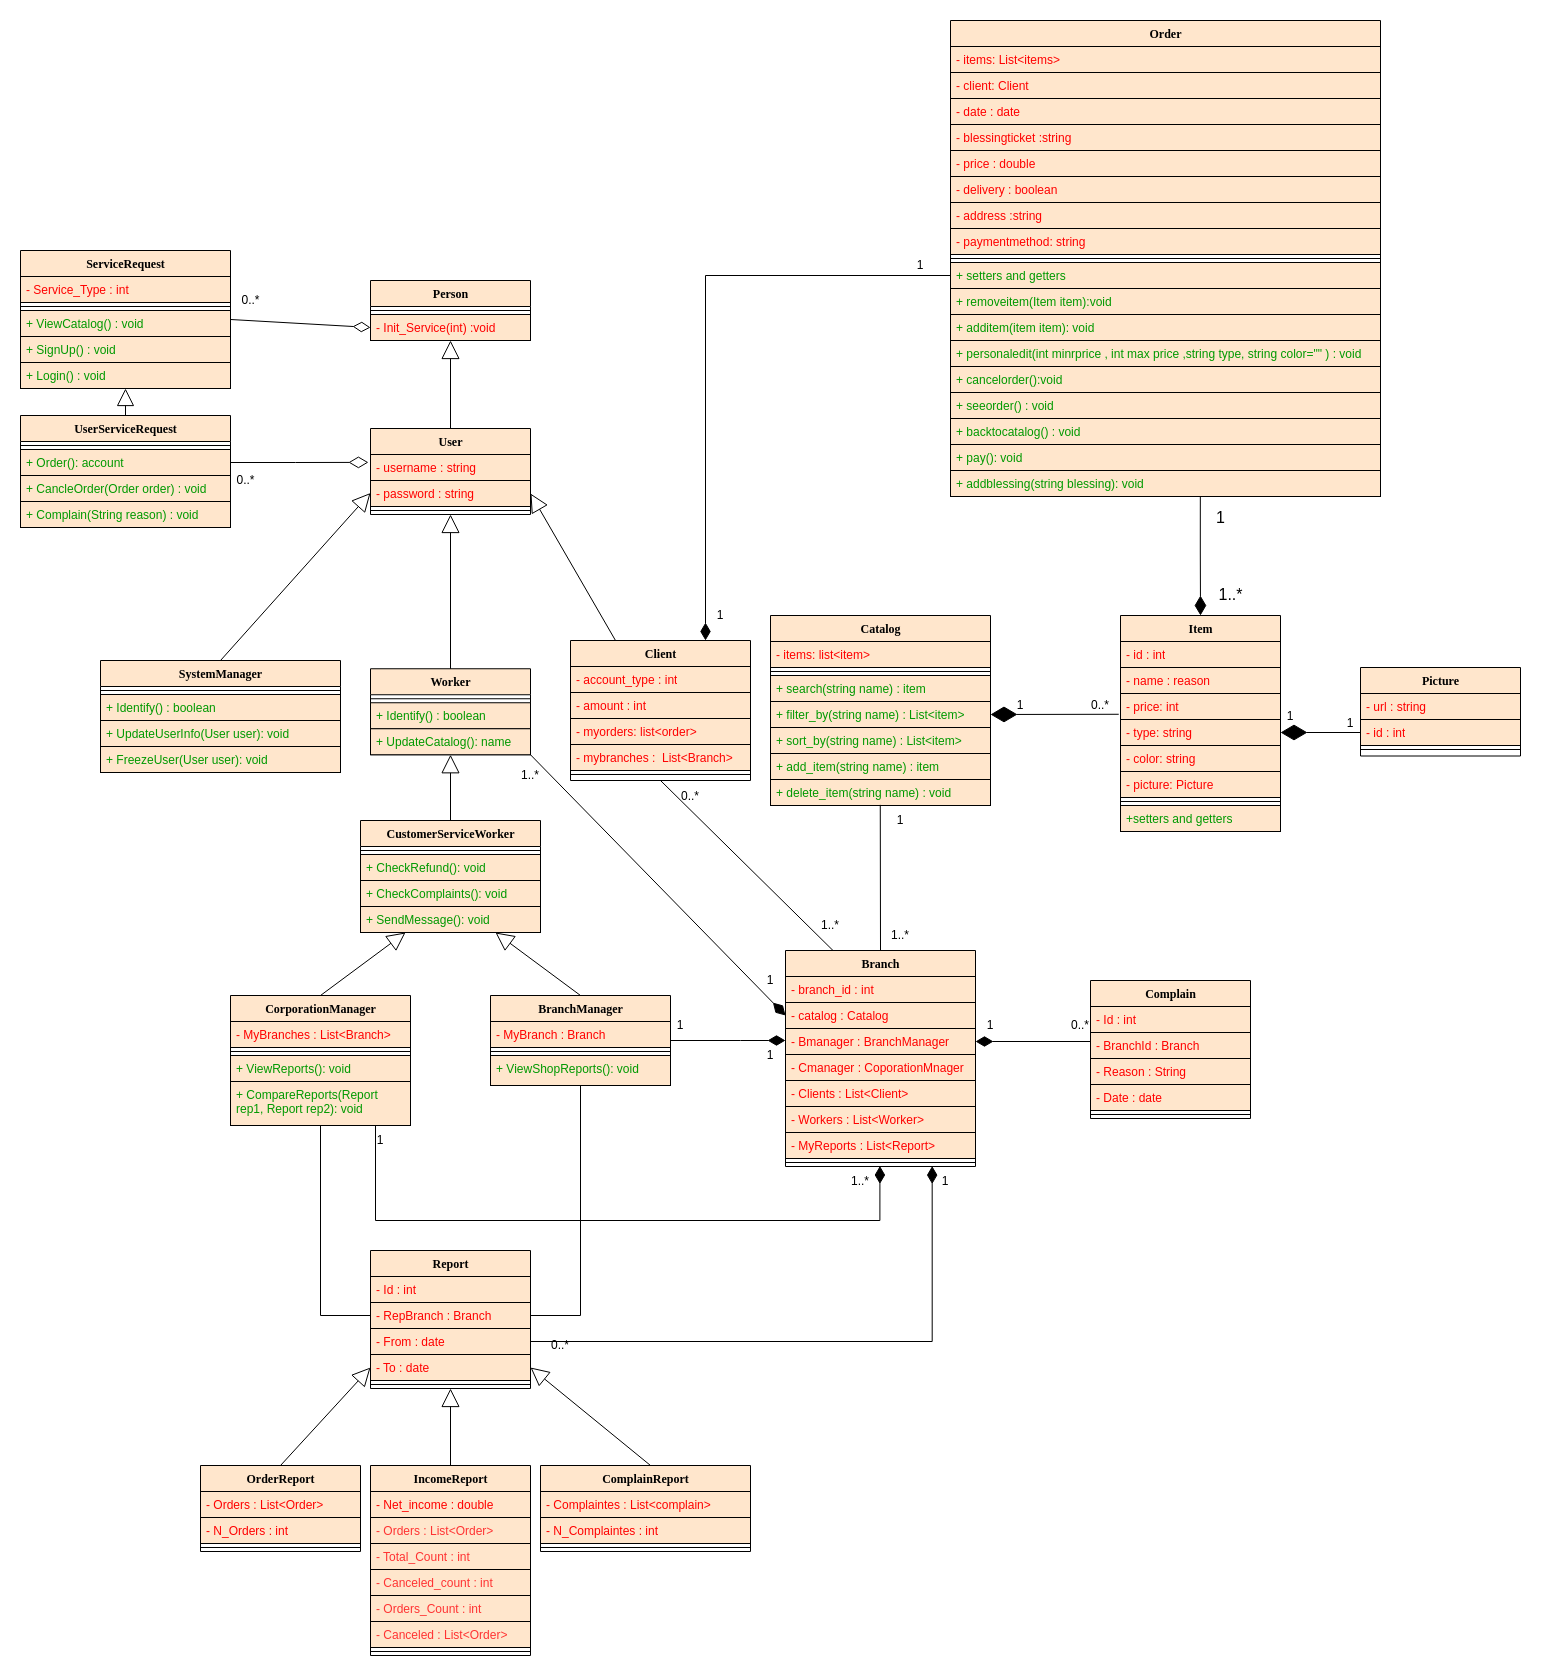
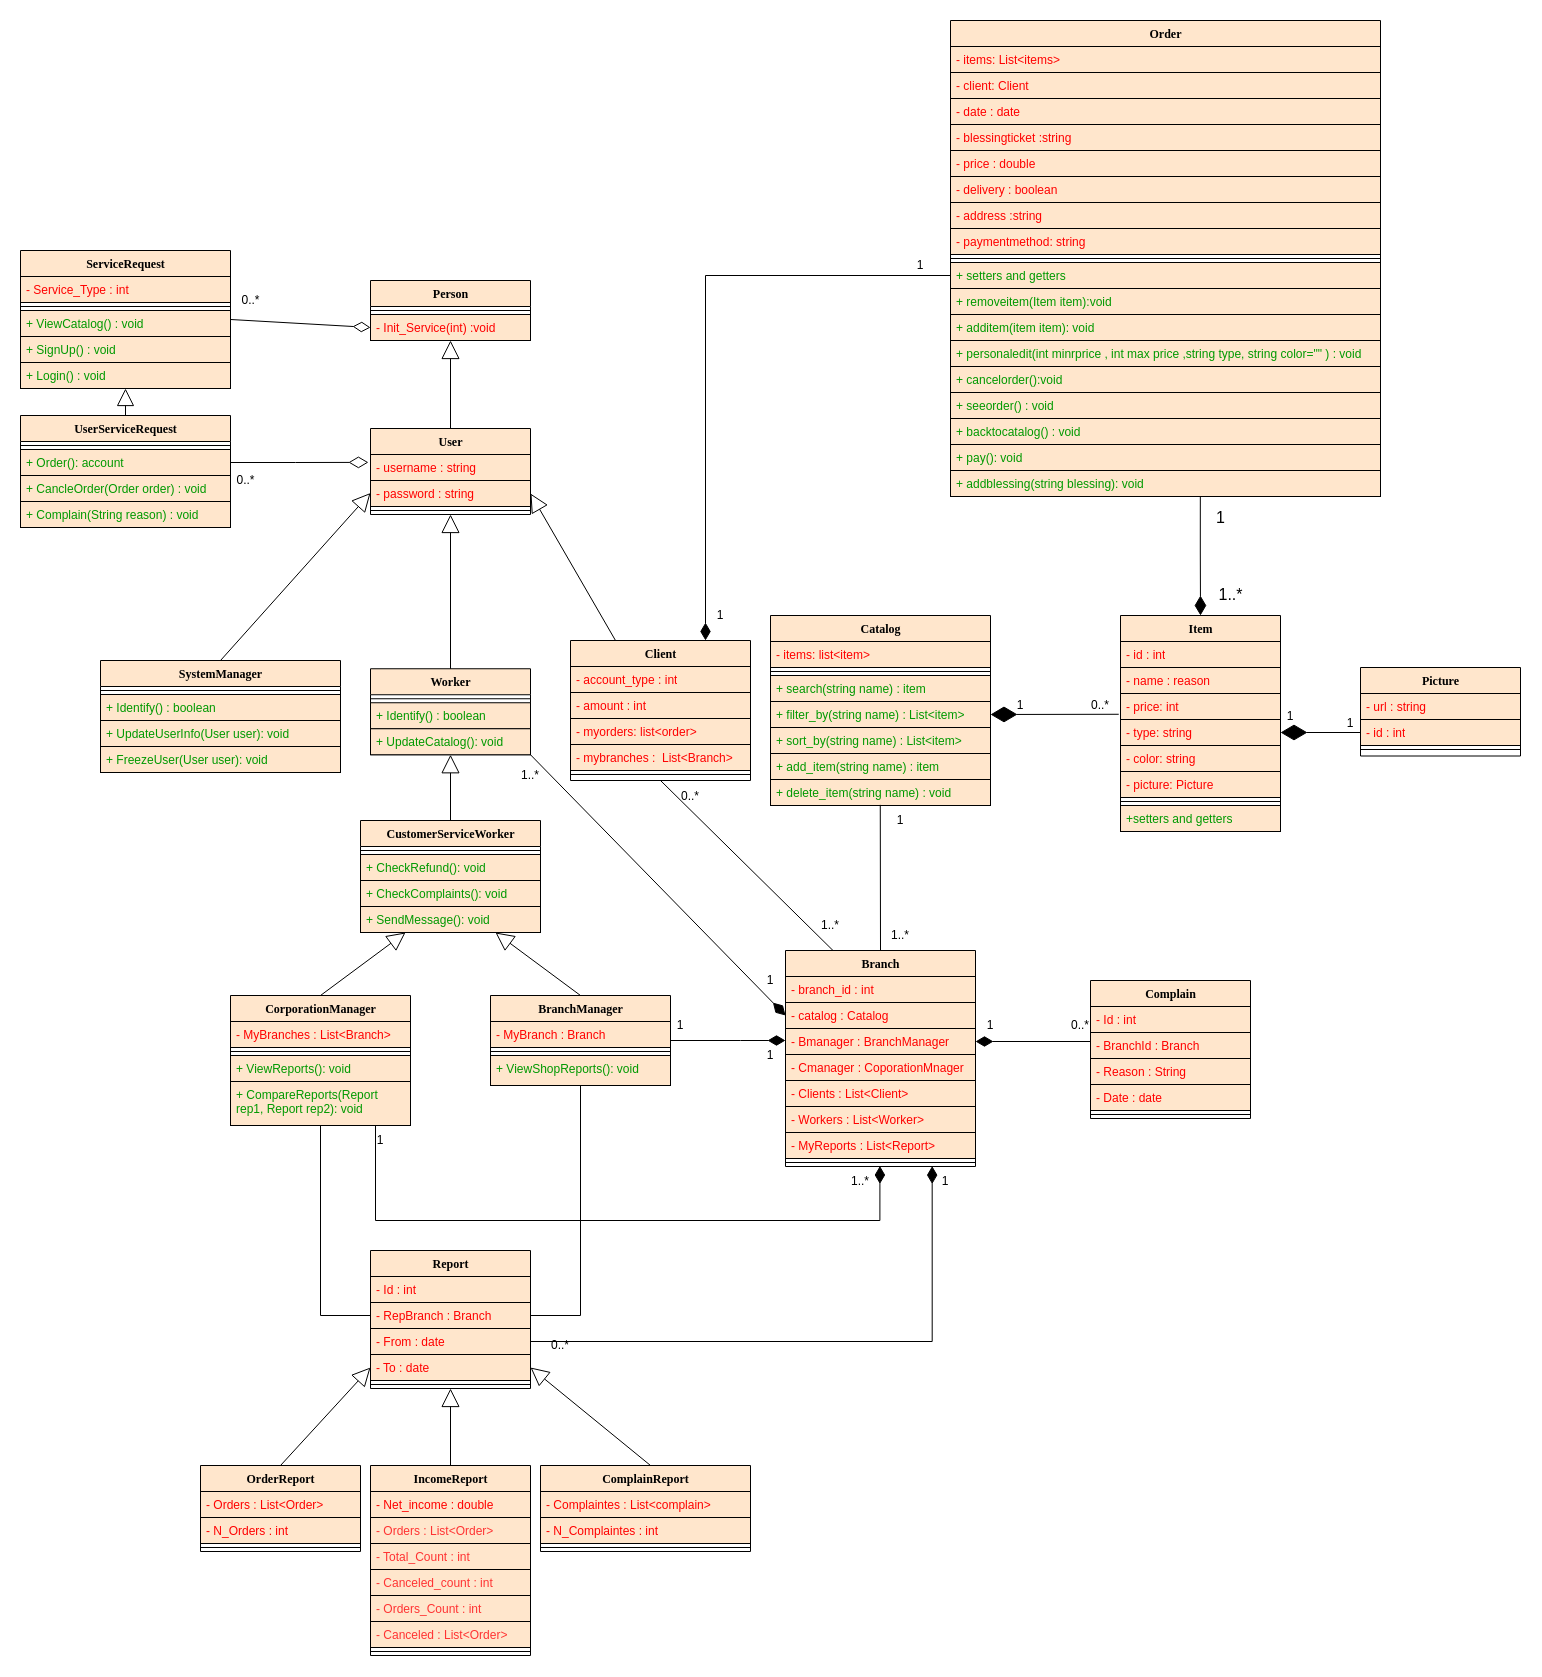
- <mxCell id="61" value="+ UpdateCatalog(): name" style="text;html=1;strokeColor=#000000;fillColor=#ffe6cc;align=left;verticalAlign=top;spacingLeft=4;spacingRight=4;whiteSpace=wrap;overflow=hidden;rotatable=0;points=[[0,0.5],[1,0.5]];portConstraint=eastwest;fontColor=#009900;" parent="58" vertex="1"><mxGeometry y="60" width="160" height="26" as="geometry" /></mxCell>
+ <mxCell id="61" value="+ UpdateCatalog(): void" style="text;html=1;strokeColor=#000000;fillColor=#ffe6cc;align=left;verticalAlign=top;spacingLeft=4;spacingRight=4;whiteSpace=wrap;overflow=hidden;rotatable=0;points=[[0,0.5],[1,0.5]];portConstraint=eastwest;fontColor=#009900;" parent="58" vertex="1"><mxGeometry y="60" width="160" height="26" as="geometry" /></mxCell>
